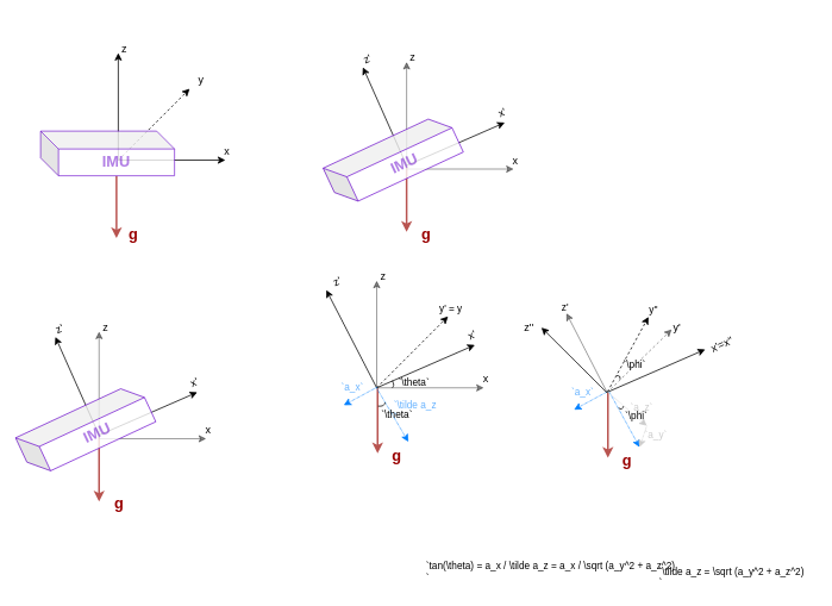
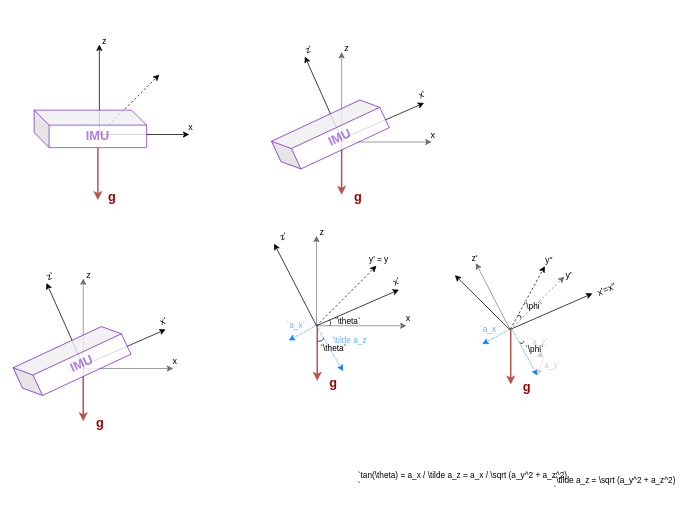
- <mxCell id="9" value="y" style="text;html=1;resizable=0;points=[];autosize=1;align=left;verticalAlign=top;spacingTop=-4;" parent="3" vertex="1"><mxGeometry x="88" y="35" width="20" height="20" as="geometry" /></mxCell>
- <mxCell id="83" value="z''" style="text;html=1;resizable=0;points=[];autosize=1;align=left;verticalAlign=top;spacingTop=-4;" parent="1" vertex="1"><mxGeometry x="585" y="348.5" width="22" height="16" as="geometry" /></mxCell>
